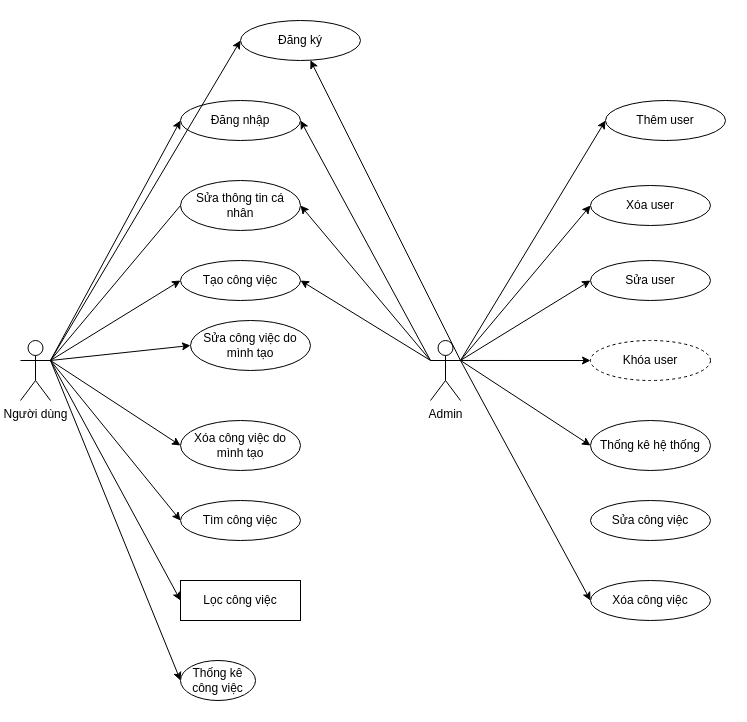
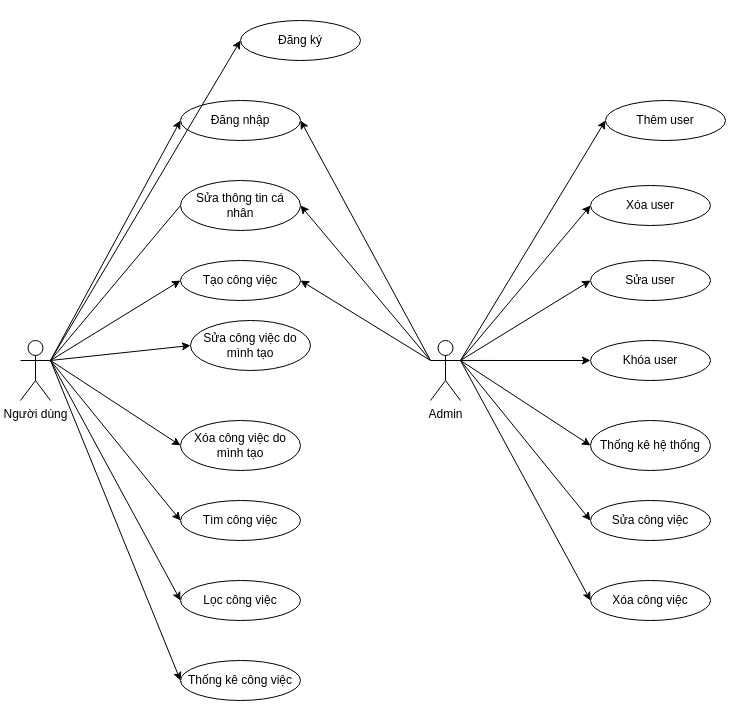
- <mxCell id="34" value="" style="endArrow=classic;html=1;rounded=0;exitX=1;exitY=0.333;exitDx=0;exitDy=0;exitPerimeter=0;" parent="1" source="12" target="3" edge="1"><mxGeometry width="50" height="50" relative="1" as="geometry"><mxPoint x="340" y="640" as="sourcePoint" /><mxPoint x="390" y="590" as="targetPoint" /></mxGeometry></mxCell>
+ <mxCell id="34" value="" style="endArrow=classic;html=1;rounded=0;entryX=0;entryY=0.5;entryDx=0;entryDy=0;exitX=1;exitY=0.333;exitDx=0;exitDy=0;exitPerimeter=0;" parent="1" source="12" target="18" edge="1"><mxGeometry width="50" height="50" relative="1" as="geometry"><mxPoint x="340" y="640" as="sourcePoint" /><mxPoint x="390" y="590" as="targetPoint" /></mxGeometry></mxCell>
- <mxCell id="16" value="Khóa user" style="ellipse;whiteSpace=wrap;html=1;dashed=1;" parent="1" vertex="1"><mxGeometry x="590" y="340" width="120" height="40" as="geometry" /></mxCell>
+ <mxCell id="16" value="Khóa user" style="ellipse;whiteSpace=wrap;html=1;" parent="1" vertex="1"><mxGeometry x="590" y="340" width="120" height="40" as="geometry" /></mxCell>
- <mxCell id="10" value="Lọc công việc" style="whiteSpace=wrap;html=1;rounded=0;" parent="1" vertex="1"><mxGeometry x="180" y="580" width="120" height="40" as="geometry" /></mxCell>
+ <mxCell id="10" value="Lọc công việc" style="ellipse;whiteSpace=wrap;html=1;" parent="1" vertex="1"><mxGeometry x="180" y="580" width="120" height="40" as="geometry" /></mxCell>
- <mxCell id="11" value="Thống kê công việc" style="ellipse;whiteSpace=wrap;html=1;" parent="1" vertex="1"><mxGeometry x="180" y="660" width="75" height="40" as="geometry" /></mxCell>
+ <mxCell id="11" value="Thống kê công việc" style="ellipse;whiteSpace=wrap;html=1;" parent="1" vertex="1"><mxGeometry x="180" y="660" width="120" height="40" as="geometry" /></mxCell>
